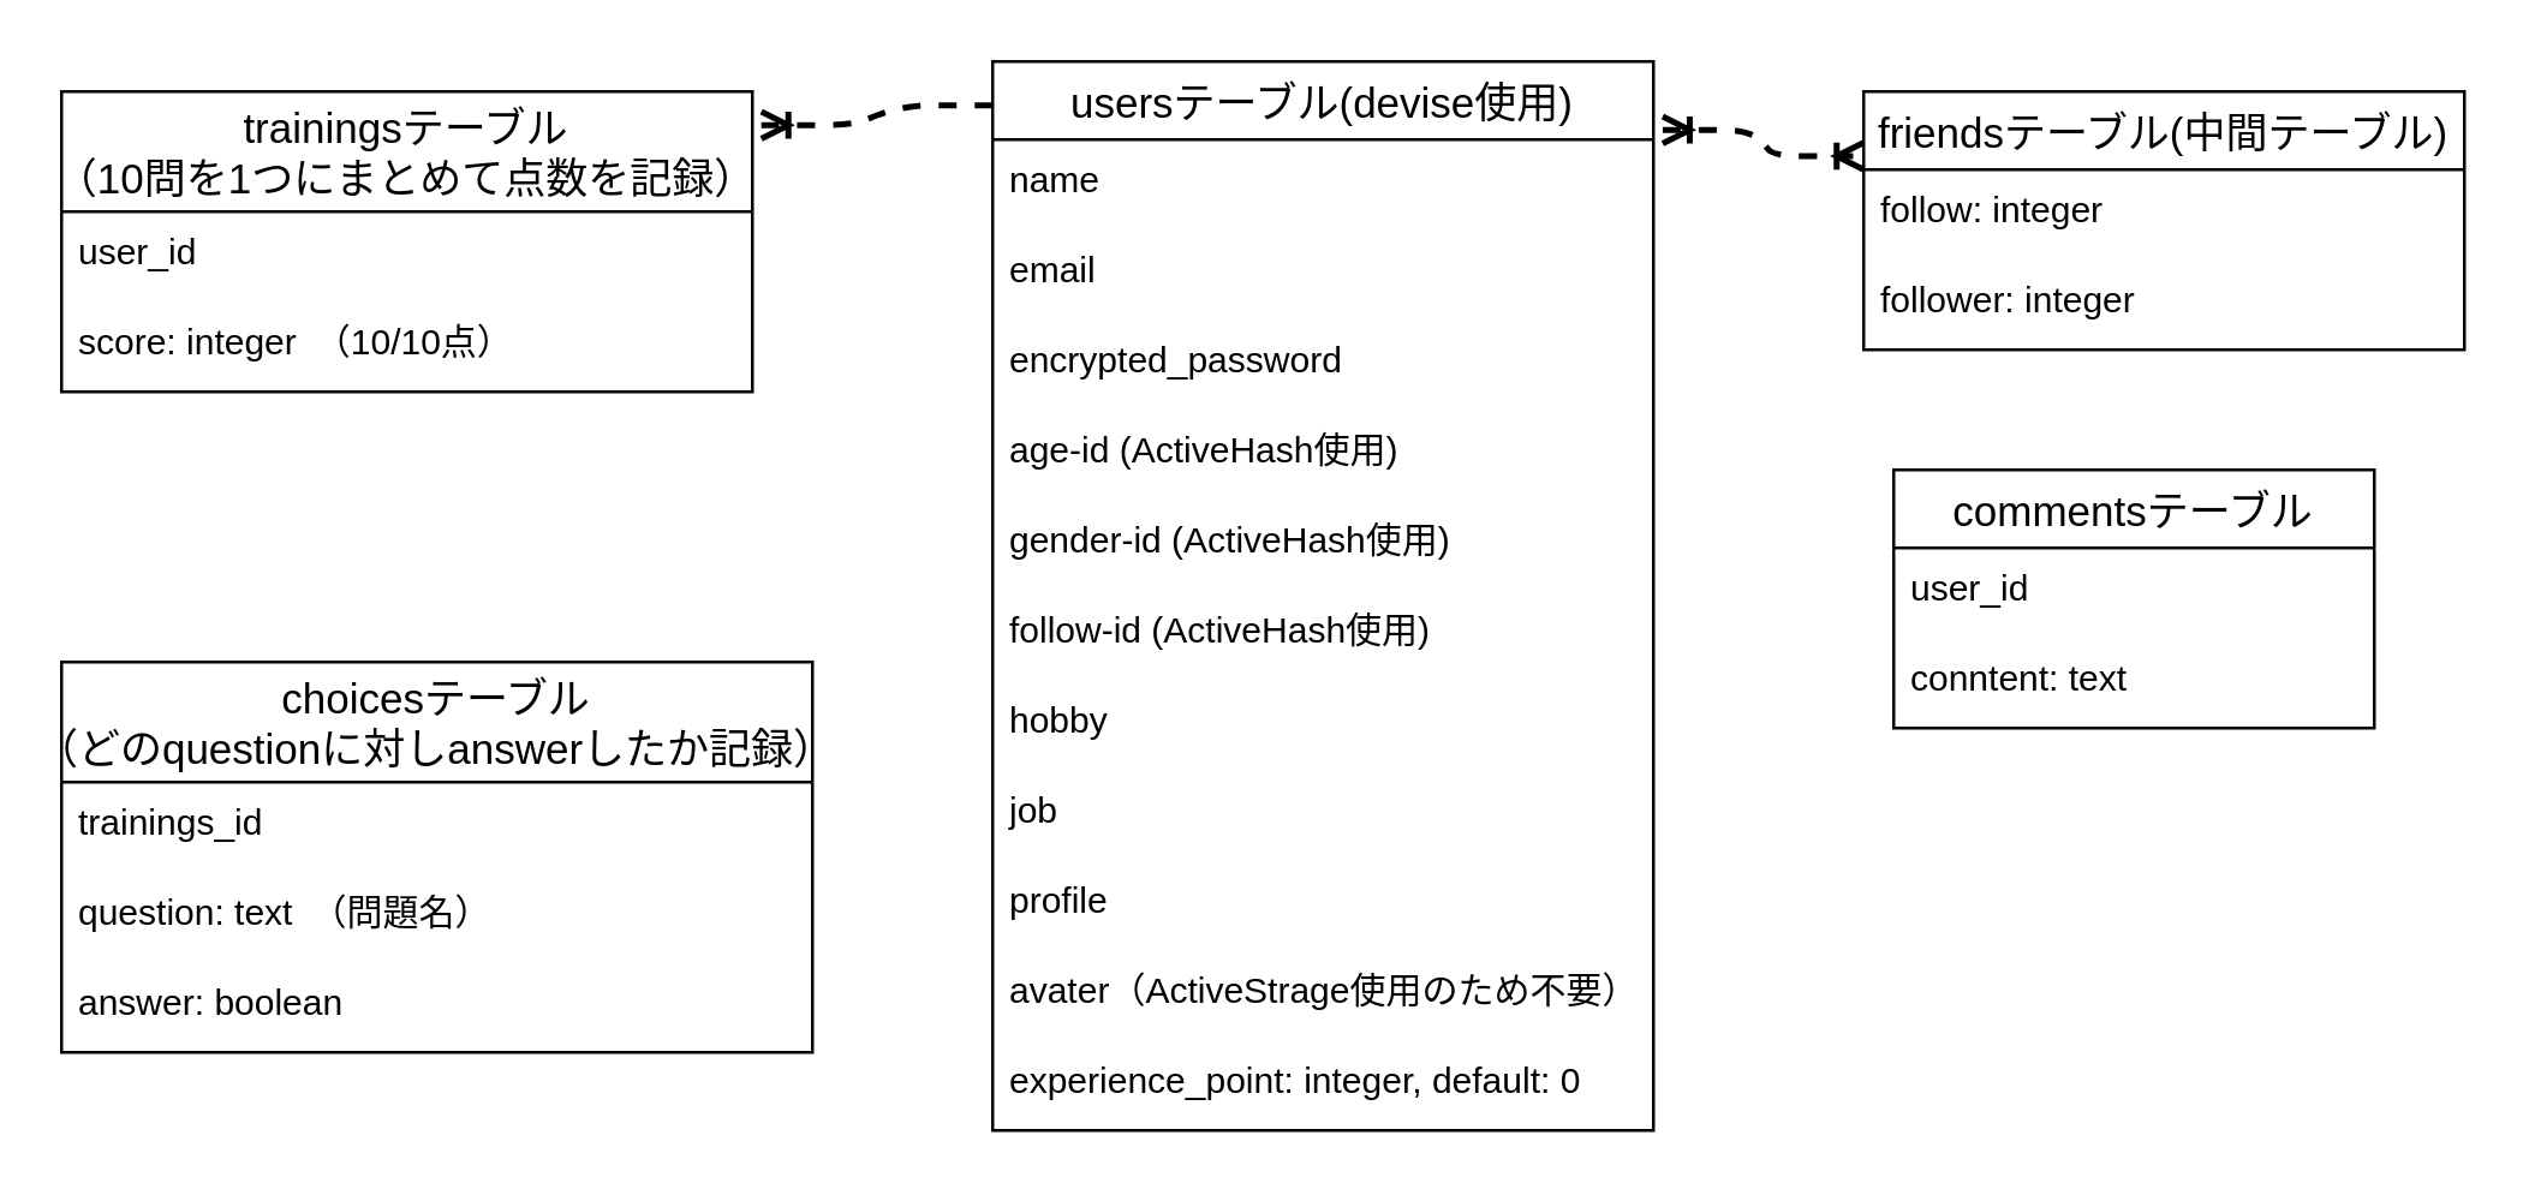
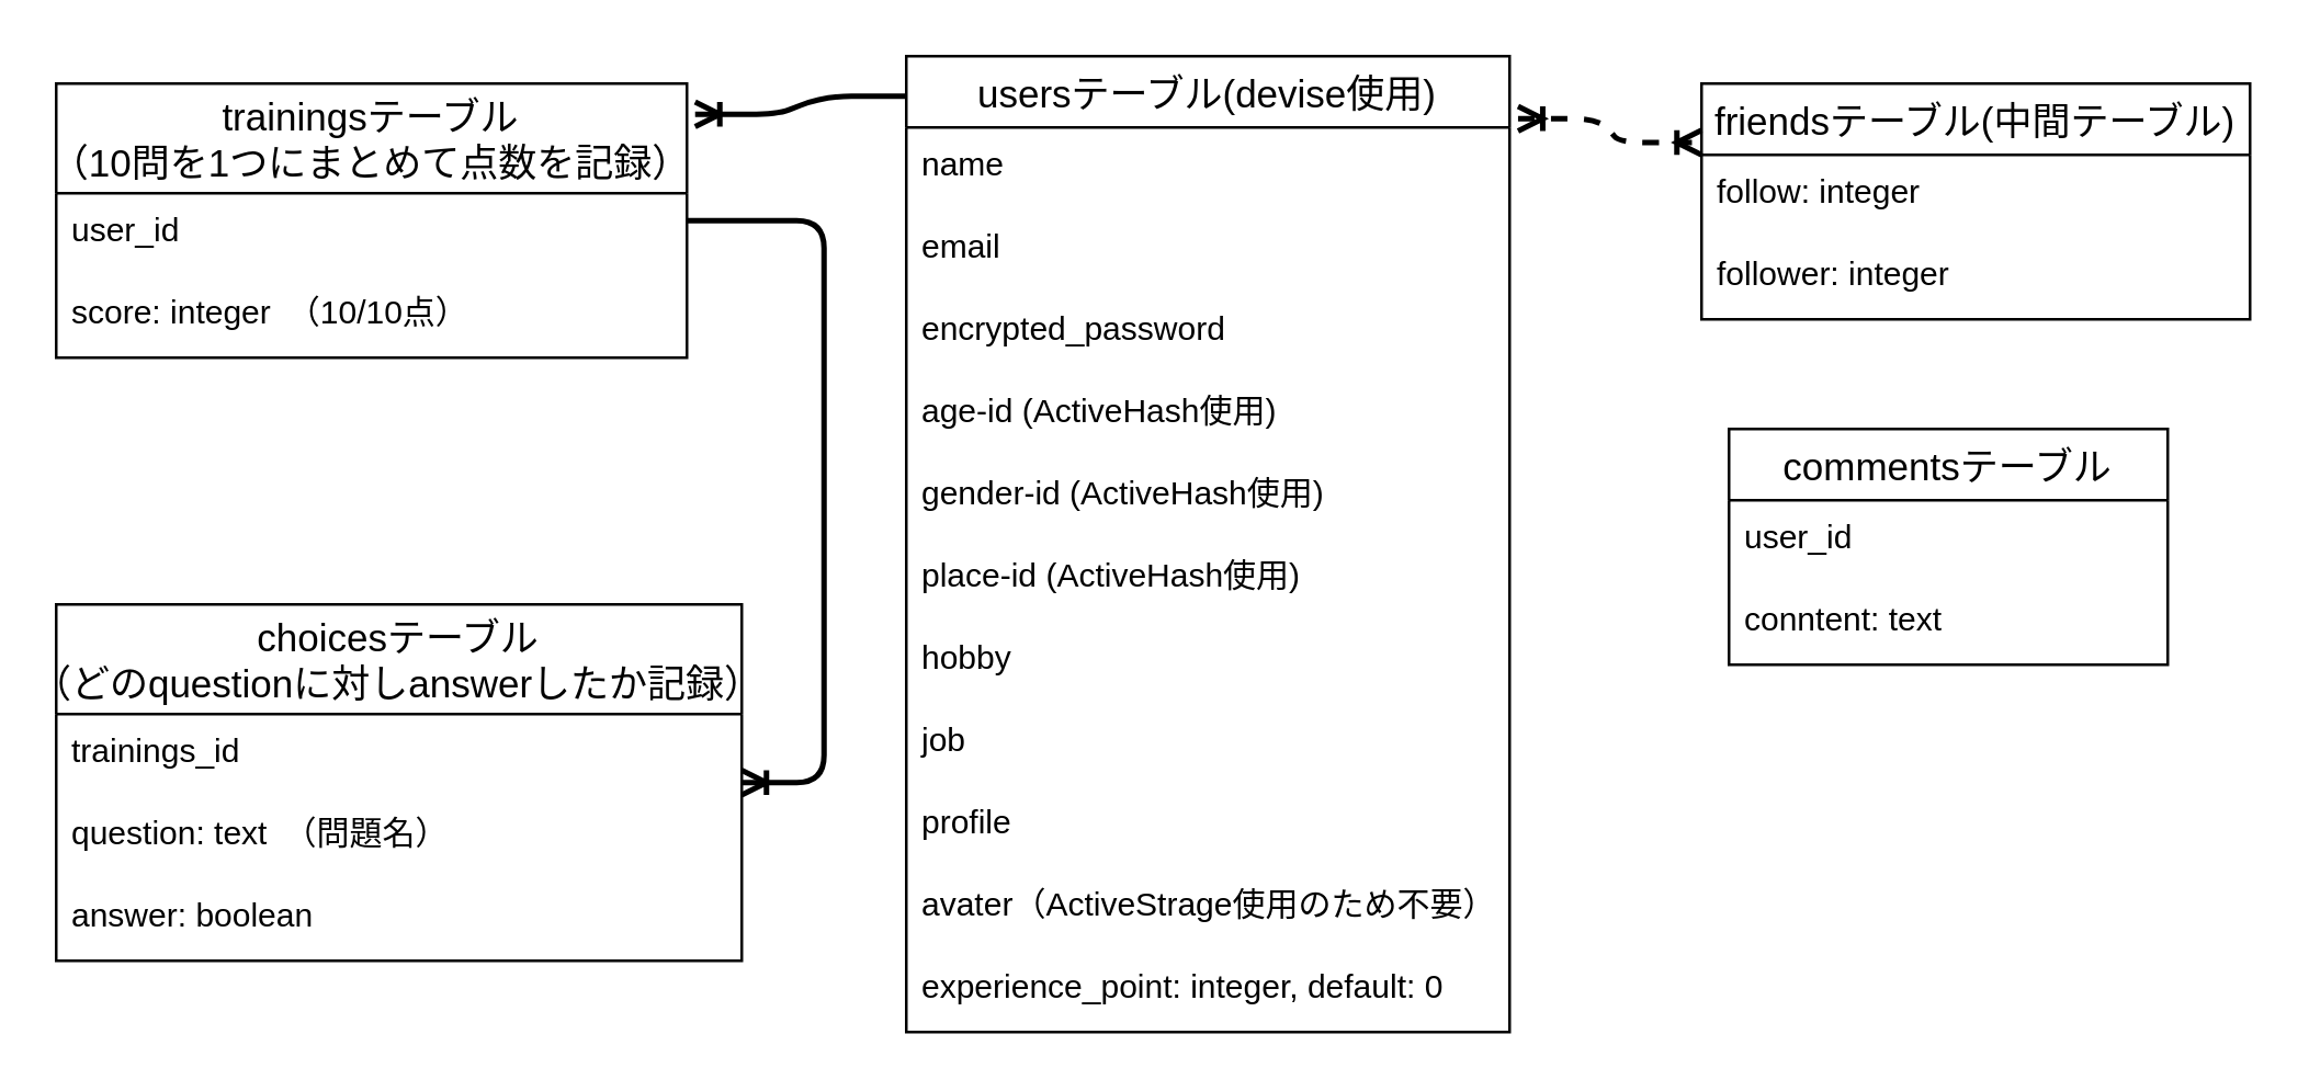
- <mxCell id="28" value="" style="edgeStyle=entityRelationEdgeStyle;fontSize=12;html=1;endArrow=ERoneToMany;strokeWidth=2;entryX=1.013;entryY=0.112;entryDx=0;entryDy=0;exitX=0;exitY=0.041;exitDx=0;exitDy=0;exitPerimeter=0;entryPerimeter=0;dashed=1;" parent="1" source="2" target="14" edge="1"><mxGeometry width="100" height="100" relative="1" as="geometry"><mxPoint x="170" y="290" as="sourcePoint" /><mxPoint x="270" y="190" as="targetPoint" /></mxGeometry></mxCell>
+ <mxCell id="28" value="" style="edgeStyle=entityRelationEdgeStyle;fontSize=12;html=1;endArrow=ERoneToMany;strokeWidth=2;entryX=1.013;entryY=0.112;entryDx=0;entryDy=0;exitX=0;exitY=0.041;exitDx=0;exitDy=0;exitPerimeter=0;entryPerimeter=0;" parent="1" source="2" target="14" edge="1"><mxGeometry width="100" height="100" relative="1" as="geometry"><mxPoint x="170" y="290" as="sourcePoint" /><mxPoint x="270" y="190" as="targetPoint" /></mxGeometry></mxCell>
+ <mxCell id="29" value="" style="edgeStyle=entityRelationEdgeStyle;fontSize=12;html=1;endArrow=ERoneToMany;strokeWidth=2;" parent="1" source="14" target="24" edge="1"><mxGeometry width="100" height="100" relative="1" as="geometry"><mxPoint x="178.96" y="209.996" as="sourcePoint" /><mxPoint x="111.04" y="270.852" as="targetPoint" /></mxGeometry></mxCell>
- <mxCell id="8" value="follow-id (ActiveHash使用)" style="text;strokeColor=none;fillColor=none;spacingLeft=4;spacingRight=4;overflow=hidden;rotatable=0;points=[[0,0.5],[1,0.5]];portConstraint=eastwest;fontSize=12;" parent="2" vertex="1"><mxGeometry y="176" width="220" height="30" as="geometry" /></mxCell>
+ <mxCell id="8" value="place-id (ActiveHash使用)" style="text;strokeColor=none;fillColor=none;spacingLeft=4;spacingRight=4;overflow=hidden;rotatable=0;points=[[0,0.5],[1,0.5]];portConstraint=eastwest;fontSize=12;" parent="2" vertex="1"><mxGeometry y="176" width="220" height="30" as="geometry" /></mxCell>
